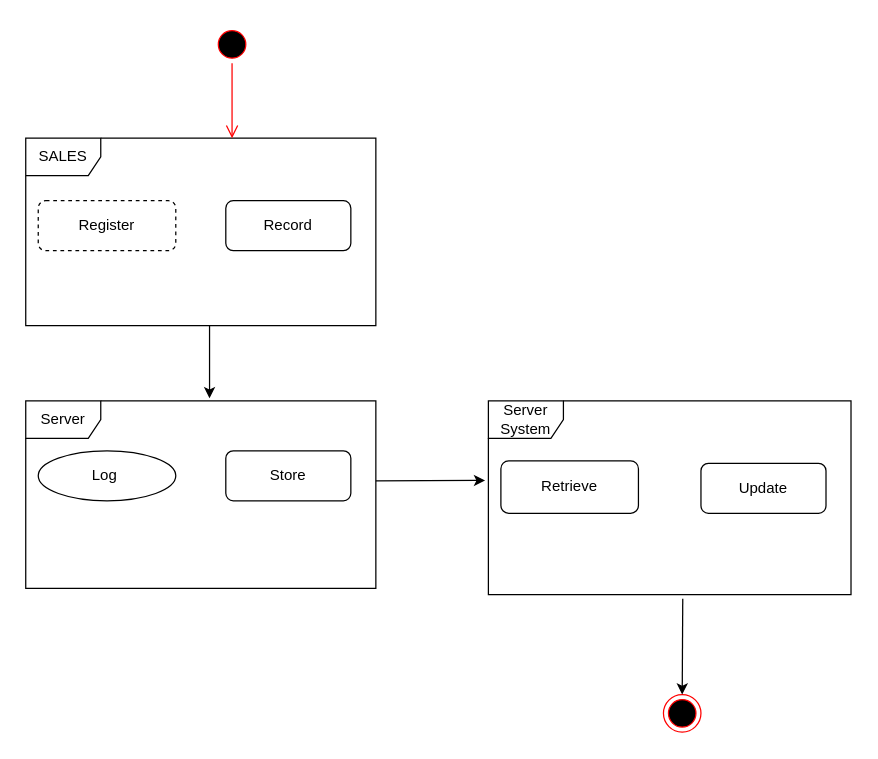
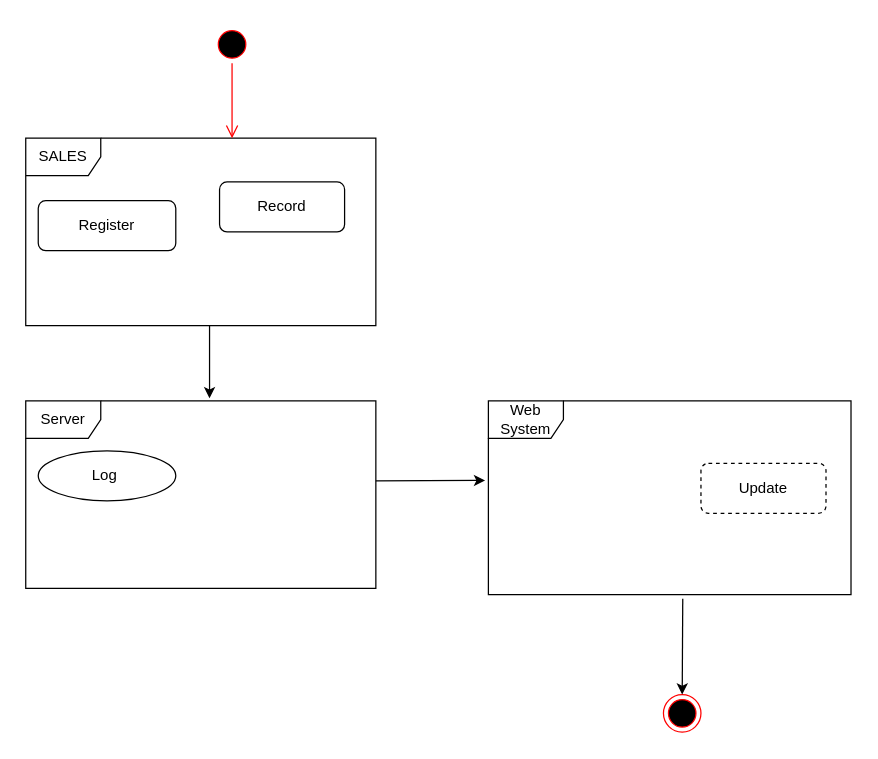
- <mxCell id="3" value="Register" style="rounded=1;whiteSpace=wrap;html=1;dashed=1;" parent="1" vertex="1"><mxGeometry x="30" y="160" width="110" height="40" as="geometry" /></mxCell>
+ <mxCell id="3" value="Register" style="rounded=1;whiteSpace=wrap;html=1;" parent="1" vertex="1"><mxGeometry x="30" y="160" width="110" height="40" as="geometry" /></mxCell>
- <mxCell id="4" value="Record" style="rounded=1;whiteSpace=wrap;html=1;" parent="1" vertex="1"><mxGeometry x="180" y="160" width="100" height="40" as="geometry" /></mxCell>
+ <mxCell id="4" value="Record" style="rounded=1;whiteSpace=wrap;html=1;" parent="1" vertex="1"><mxGeometry x="175" y="145" width="100" height="40" as="geometry" /></mxCell>
- <mxCell id="8" value="Server System" style="shape=umlFrame;whiteSpace=wrap;html=1;" parent="1" vertex="1"><mxGeometry x="390" y="320" width="290" height="155" as="geometry" /></mxCell>
+ <mxCell id="8" value="Web System" style="shape=umlFrame;whiteSpace=wrap;html=1;" parent="1" vertex="1"><mxGeometry x="390" y="320" width="290" height="155" as="geometry" /></mxCell>
- <mxCell id="7" value="Store" style="rounded=1;whiteSpace=wrap;html=1;" parent="1" vertex="1"><mxGeometry x="180" y="360" width="100" height="40" as="geometry" /></mxCell>
- <mxCell id="13" value="Retrieve" style="rounded=1;whiteSpace=wrap;html=1;" parent="1" vertex="1"><mxGeometry x="400" y="368" width="110" height="42" as="geometry" /></mxCell>
- <mxCell id="14" value="Update" style="rounded=1;whiteSpace=wrap;html=1;" parent="1" vertex="1"><mxGeometry x="560" y="370" width="100" height="40" as="geometry" /></mxCell>
+ <mxCell id="14" value="Update" style="rounded=1;whiteSpace=wrap;html=1;dashed=1;" parent="1" vertex="1"><mxGeometry x="560" y="370" width="100" height="40" as="geometry" /></mxCell>
